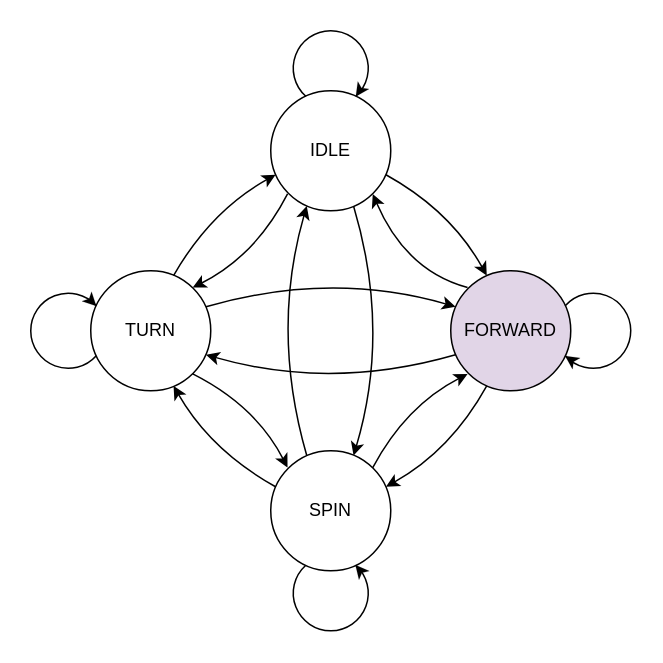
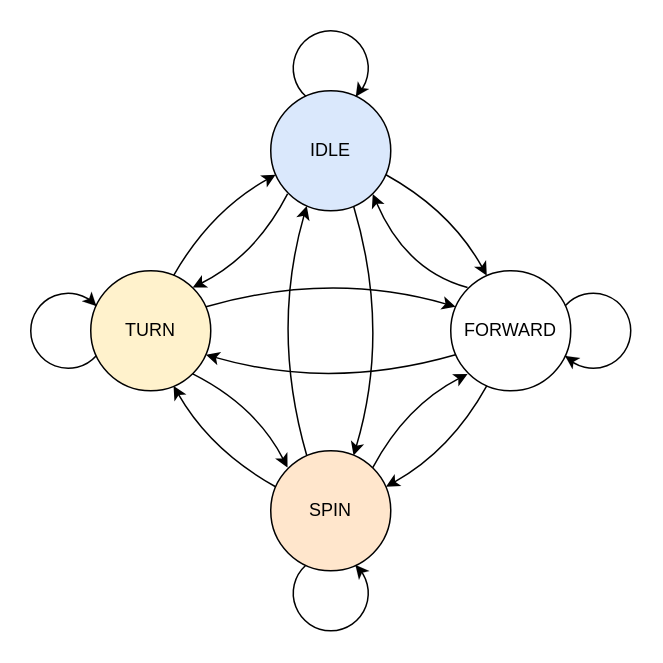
- <mxCell id="2" value="IDLE" style="ellipse;whiteSpace=wrap;html=1;points=[[0,0.5,0,0,0],[0.04,0.3,0,0,0],[0.04,0.7,0,0,0],[0.14,0.14,0,0,0],[0.14,0.86,0,0,0],[0.3,0.04,0,0,0],[0.3,0.96,0,0,0],[0.5,0,0,0,0],[0.5,1,0,0,0],[0.69,0.04,0,0,0],[0.69,0.96,0,0,0],[0.85,0.14,0,0,0],[0.85,0.86,0,0,0],[0.96,0.3,0,0,0],[0.96,0.7,0,0,0],[1,0.5,0,0,0]];" vertex="1" parent="1"><mxGeometry x="180" y="60" width="80" height="80" as="geometry" /></mxCell>
+ <mxCell id="2" value="IDLE" style="ellipse;whiteSpace=wrap;html=1;points=[[0,0.5,0,0,0],[0.04,0.3,0,0,0],[0.04,0.7,0,0,0],[0.14,0.14,0,0,0],[0.14,0.86,0,0,0],[0.3,0.04,0,0,0],[0.3,0.96,0,0,0],[0.5,0,0,0,0],[0.5,1,0,0,0],[0.69,0.04,0,0,0],[0.69,0.96,0,0,0],[0.85,0.14,0,0,0],[0.85,0.86,0,0,0],[0.96,0.3,0,0,0],[0.96,0.7,0,0,0],[1,0.5,0,0,0]];fillColor=#dae8fc;" vertex="1" parent="1"><mxGeometry x="180" y="60" width="80" height="80" as="geometry" /></mxCell>
- <mxCell id="5" value="TURN" style="ellipse;whiteSpace=wrap;html=1;points=[[0,0.5,0,0,0],[0.04,0.3,0,0,0],[0.04,0.7,0,0,0],[0.14,0.14,0,0,0],[0.14,0.86,0,0,0],[0.3,0.04,0,0,0],[0.3,0.96,0,0,0],[0.5,0,0,0,0],[0.5,1,0,0,0],[0.69,0.04,0,0,0],[0.69,0.96,0,0,0],[0.85,0.14,0,0,0],[0.85,0.86,0,0,0],[0.96,0.3,0,0,0],[0.96,0.7,0,0,0],[1,0.5,0,0,0]];" vertex="1" parent="1"><mxGeometry x="60" y="180" width="80" height="80" as="geometry" /></mxCell>
+ <mxCell id="5" value="TURN" style="ellipse;whiteSpace=wrap;html=1;points=[[0,0.5,0,0,0],[0.04,0.3,0,0,0],[0.04,0.7,0,0,0],[0.14,0.14,0,0,0],[0.14,0.86,0,0,0],[0.3,0.04,0,0,0],[0.3,0.96,0,0,0],[0.5,0,0,0,0],[0.5,1,0,0,0],[0.69,0.04,0,0,0],[0.69,0.96,0,0,0],[0.85,0.14,0,0,0],[0.85,0.86,0,0,0],[0.96,0.3,0,0,0],[0.96,0.7,0,0,0],[1,0.5,0,0,0]];fillColor=#fff2cc;" vertex="1" parent="1"><mxGeometry x="60" y="180" width="80" height="80" as="geometry" /></mxCell>
- <mxCell id="3" value="FORWARD" style="ellipse;whiteSpace=wrap;html=1;points=[[0,0.5,0,0,0],[0.04,0.3,0,0,0],[0.04,0.7,0,0,0],[0.14,0.14,0,0,0],[0.14,0.86,0,0,0],[0.3,0.04,0,0,0],[0.3,0.96,0,0,0],[0.5,0,0,0,0],[0.5,1,0,0,0],[0.69,0.04,0,0,0],[0.69,0.96,0,0,0],[0.85,0.14,0,0,0],[0.85,0.86,0,0,0],[0.96,0.3,0,0,0],[0.96,0.7,0,0,0],[1,0.5,0,0,0]];fillColor=#e1d5e7;" vertex="1" parent="1"><mxGeometry x="300" y="180" width="80" height="80" as="geometry" /></mxCell>
+ <mxCell id="3" value="FORWARD" style="ellipse;whiteSpace=wrap;html=1;points=[[0,0.5,0,0,0],[0.04,0.3,0,0,0],[0.04,0.7,0,0,0],[0.14,0.14,0,0,0],[0.14,0.86,0,0,0],[0.3,0.04,0,0,0],[0.3,0.96,0,0,0],[0.5,0,0,0,0],[0.5,1,0,0,0],[0.69,0.04,0,0,0],[0.69,0.96,0,0,0],[0.85,0.14,0,0,0],[0.85,0.86,0,0,0],[0.96,0.3,0,0,0],[0.96,0.7,0,0,0],[1,0.5,0,0,0]];" vertex="1" parent="1"><mxGeometry x="300" y="180" width="80" height="80" as="geometry" /></mxCell>
- <mxCell id="4" value="SPIN" style="ellipse;whiteSpace=wrap;html=1;points=[[0,0.5,0,0,0],[0.04,0.3,0,0,0],[0.04,0.7,0,0,0],[0.14,0.14,0,0,0],[0.14,0.86,0,0,0],[0.3,0.04,0,0,0],[0.3,0.96,0,0,0],[0.5,0,0,0,0],[0.5,1,0,0,0],[0.69,0.04,0,0,0],[0.69,0.96,0,0,0],[0.85,0.14,0,0,0],[0.85,0.86,0,0,0],[0.96,0.3,0,0,0],[0.96,0.7,0,0,0],[1,0.5,0,0,0]];" vertex="1" parent="1"><mxGeometry x="180" y="300" width="80" height="80" as="geometry" /></mxCell>
+ <mxCell id="4" value="SPIN" style="ellipse;whiteSpace=wrap;html=1;points=[[0,0.5,0,0,0],[0.04,0.3,0,0,0],[0.04,0.7,0,0,0],[0.14,0.14,0,0,0],[0.14,0.86,0,0,0],[0.3,0.04,0,0,0],[0.3,0.96,0,0,0],[0.5,0,0,0,0],[0.5,1,0,0,0],[0.69,0.04,0,0,0],[0.69,0.96,0,0,0],[0.85,0.14,0,0,0],[0.85,0.86,0,0,0],[0.96,0.3,0,0,0],[0.96,0.7,0,0,0],[1,0.5,0,0,0]];fillColor=#ffe6cc;" vertex="1" parent="1"><mxGeometry x="180" y="300" width="80" height="80" as="geometry" /></mxCell>
